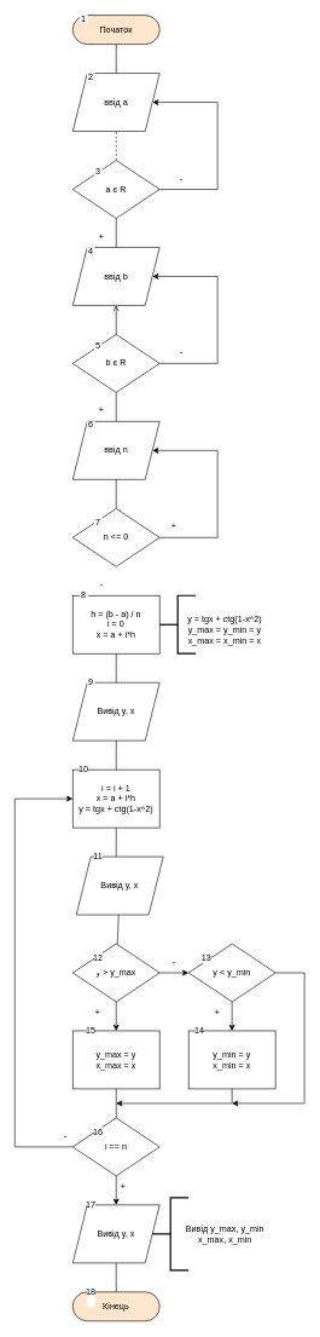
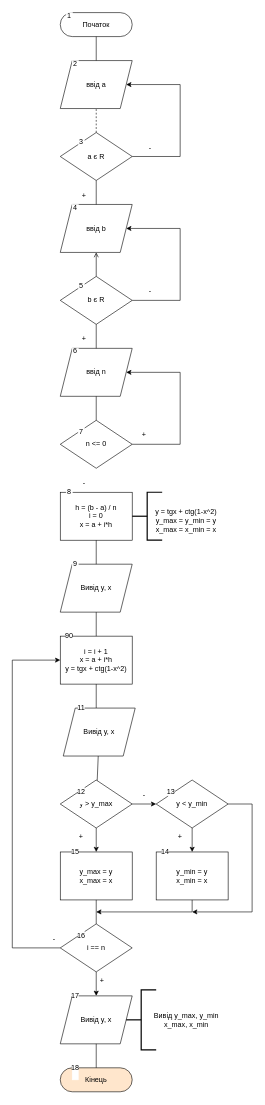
- <mxCell id="2" value="Початок" style="rounded=1;whiteSpace=wrap;html=1;arcSize=50;fillColor=#ffe6cc;" parent="1" vertex="1"><mxGeometry x="100" y="20" width="120" height="40" as="geometry" /></mxCell>
+ <mxCell id="2" value="Початок" style="rounded=1;whiteSpace=wrap;html=1;arcSize=50;" parent="1" vertex="1"><mxGeometry x="100" y="20" width="120" height="40" as="geometry" /></mxCell>
- <mxCell id="56" value="10" style="rounded=0;whiteSpace=wrap;html=1;gradientColor=none;strokeColor=#FFFFFF;" parent="1" vertex="1"><mxGeometry x="110" y="1040" width="10" height="40" as="geometry" /></mxCell>
+ <mxCell id="56" value="90" style="rounded=0;whiteSpace=wrap;html=1;gradientColor=none;strokeColor=#FFFFFF;" parent="1" vertex="1"><mxGeometry x="110" y="1040" width="10" height="40" as="geometry" /></mxCell>
